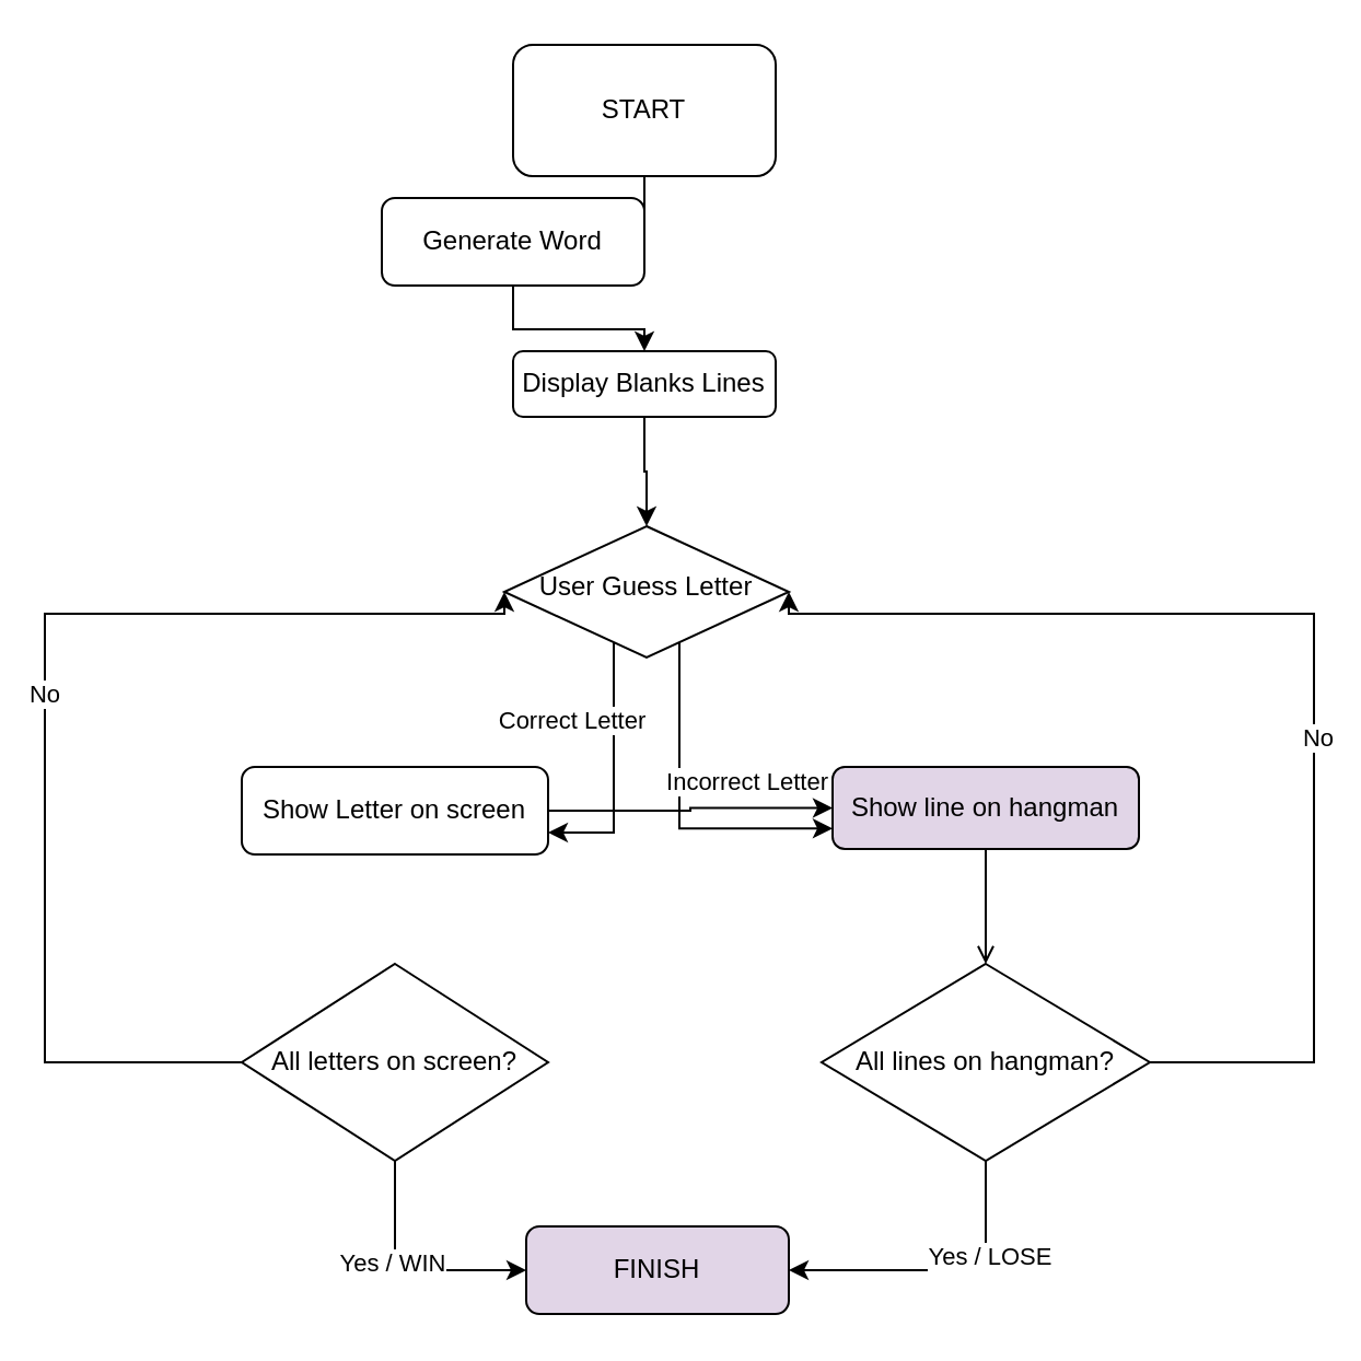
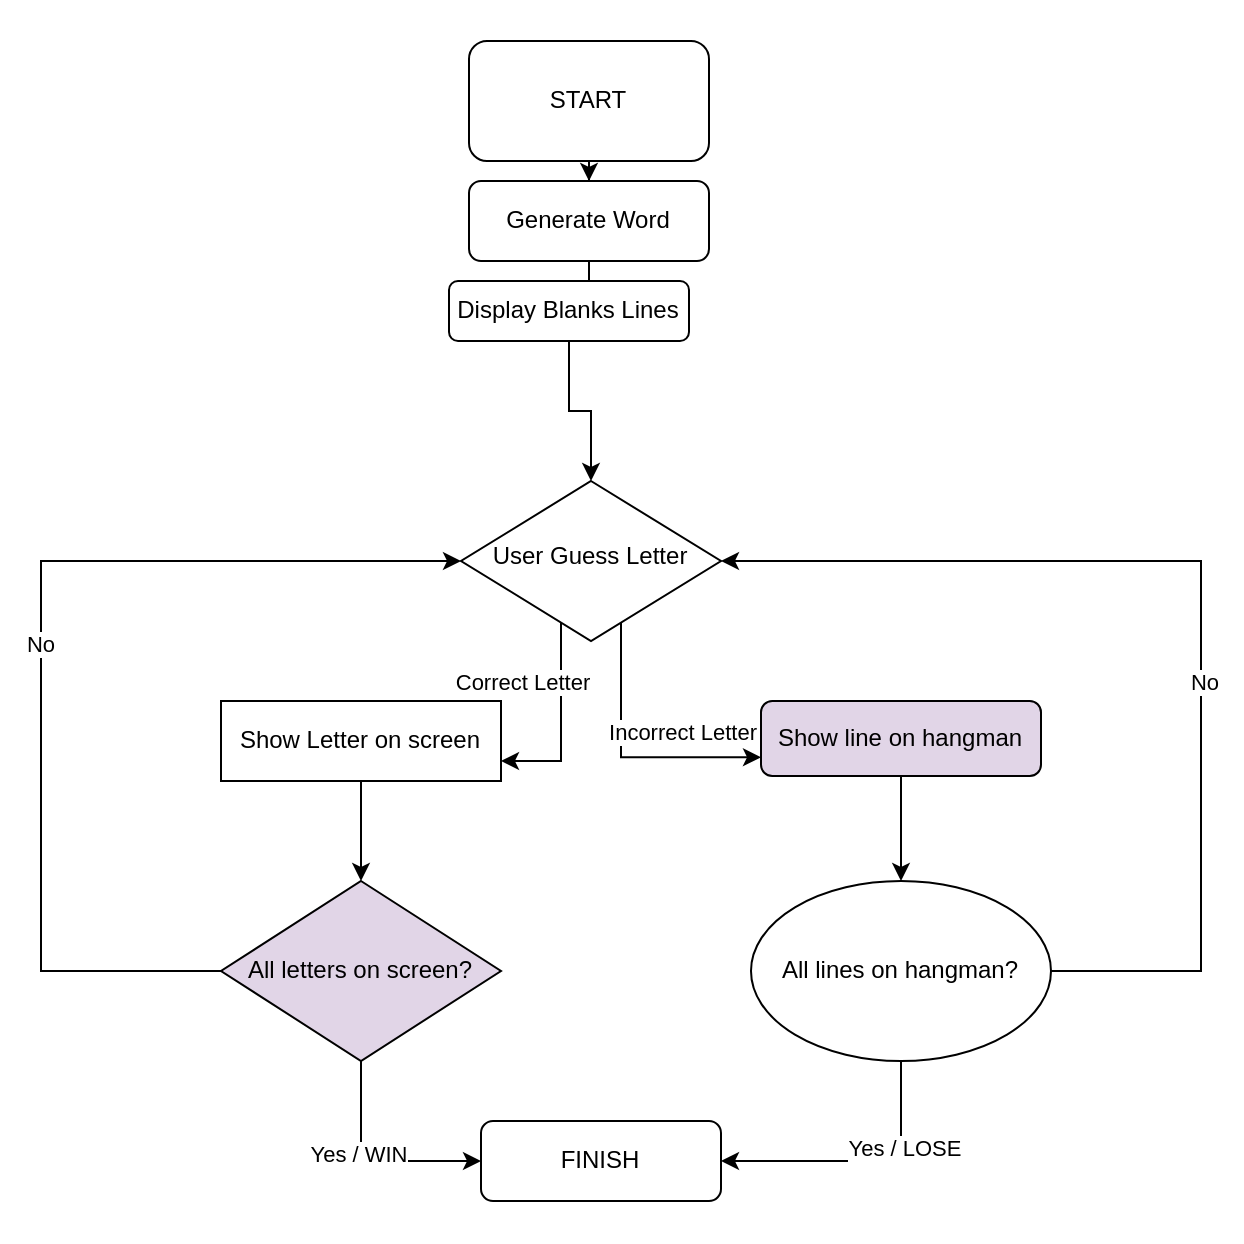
- <mxCell id="22" value="Generate Word" style="rounded=1;whiteSpace=wrap;html=1;" vertex="1" parent="1"><mxGeometry x="174" y="90" width="120" height="40" as="geometry" /></mxCell>
+ <mxCell id="22" value="Generate Word" style="rounded=1;whiteSpace=wrap;html=1;" vertex="1" parent="1"><mxGeometry x="234" y="90" width="120" height="40" as="geometry" /></mxCell>
- <mxCell id="24" value="Display Blanks Lines" style="rounded=1;whiteSpace=wrap;html=1;" vertex="1" parent="1"><mxGeometry x="234" y="160" width="120" height="30" as="geometry" /></mxCell>
+ <mxCell id="24" value="Display Blanks Lines" style="rounded=1;whiteSpace=wrap;html=1;" vertex="1" parent="1"><mxGeometry x="224" y="140" width="120" height="30" as="geometry" /></mxCell>
- <mxCell id="8" value="User Guess Letter" style="rhombus;whiteSpace=wrap;html=1;shadow=0;fontFamily=Helvetica;fontSize=12;align=center;strokeWidth=1;spacing=6;spacingTop=-4;" parent="1" vertex="1"><mxGeometry x="230" y="240" width="130" height="60" as="geometry" /></mxCell>
+ <mxCell id="8" value="User Guess Letter" style="rhombus;whiteSpace=wrap;html=1;shadow=0;fontFamily=Helvetica;fontSize=12;align=center;strokeWidth=1;spacing=6;spacingTop=-4;" parent="1" vertex="1"><mxGeometry x="230" y="240" width="130" height="80" as="geometry" /></mxCell>
- <mxCell id="26" value="Show Letter on screen" style="rounded=1;whiteSpace=wrap;html=1;" vertex="1" parent="1"><mxGeometry x="110" y="350" width="140" height="40" as="geometry" /></mxCell>
+ <mxCell id="26" value="Show Letter on screen" style="whiteSpace=wrap;html=1;rounded=0;" vertex="1" parent="1"><mxGeometry x="110" y="350" width="140" height="40" as="geometry" /></mxCell>
- <mxCell id="25" style="edgeStyle=orthogonalEdgeStyle;rounded=0;orthogonalLoop=1;jettySize=auto;html=1;" edge="1" parent="1" source="26" target="10"><mxGeometry relative="1" as="geometry" /></mxCell>
+ <mxCell id="25" style="edgeStyle=orthogonalEdgeStyle;rounded=0;orthogonalLoop=1;jettySize=auto;html=1;entryX=0.5;entryY=0;entryDx=0;entryDy=0;" edge="1" parent="1" source="26" target="14"><mxGeometry relative="1" as="geometry" /></mxCell>
- <mxCell id="9" style="edgeStyle=orthogonalEdgeStyle;rounded=0;orthogonalLoop=1;jettySize=auto;html=1;endArrow=open;" edge="1" parent="1" source="10" target="20"><mxGeometry relative="1" as="geometry" /></mxCell>
+ <mxCell id="9" style="edgeStyle=orthogonalEdgeStyle;rounded=0;orthogonalLoop=1;jettySize=auto;html=1;" edge="1" parent="1" source="10" target="20"><mxGeometry relative="1" as="geometry" /></mxCell>
- <mxCell id="14" value="All letters on screen?" style="rhombus;whiteSpace=wrap;html=1;" vertex="1" parent="1"><mxGeometry x="110" y="440" width="140" height="90" as="geometry" /></mxCell>
+ <mxCell id="14" value="All letters on screen?" style="rhombus;whiteSpace=wrap;html=1;fillColor=#e1d5e7;" vertex="1" parent="1"><mxGeometry x="110" y="440" width="140" height="90" as="geometry" /></mxCell>
- <mxCell id="20" value="All lines on hangman?" style="rhombus;whiteSpace=wrap;html=1;" vertex="1" parent="1"><mxGeometry x="375" y="440" width="150" height="90" as="geometry" /></mxCell>
+ <mxCell id="20" value="All lines on hangman?" style="ellipse;whiteSpace=wrap;html=1;" vertex="1" parent="1"><mxGeometry x="375" y="440" width="150" height="90" as="geometry" /></mxCell>
- <mxCell id="15" value="FINISH" style="rounded=1;whiteSpace=wrap;html=1;fillColor=#e1d5e7;" vertex="1" parent="1"><mxGeometry x="240" y="560" width="120" height="40" as="geometry" /></mxCell>
+ <mxCell id="15" value="FINISH" style="rounded=1;whiteSpace=wrap;html=1;" vertex="1" parent="1"><mxGeometry x="240" y="560" width="120" height="40" as="geometry" /></mxCell>
